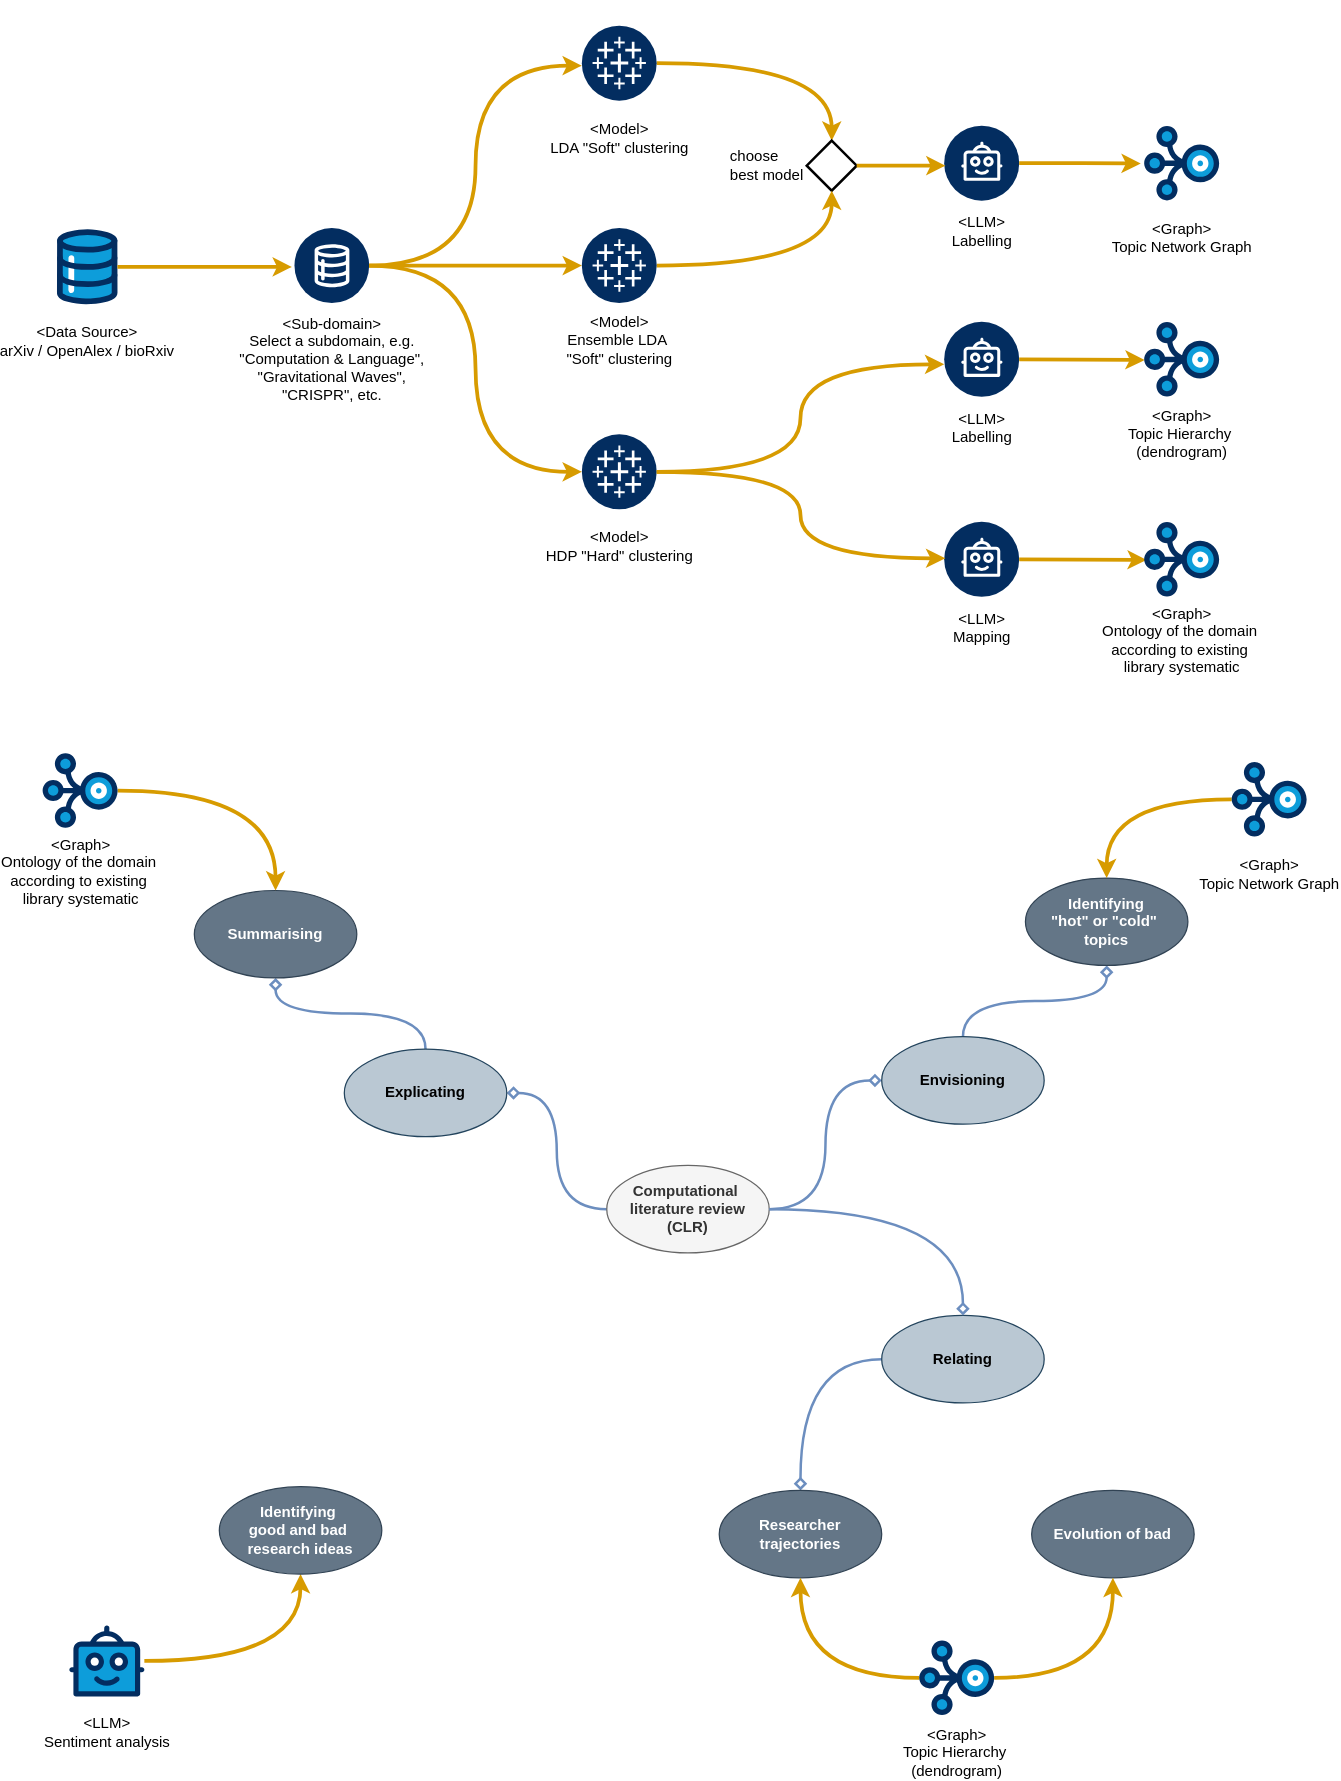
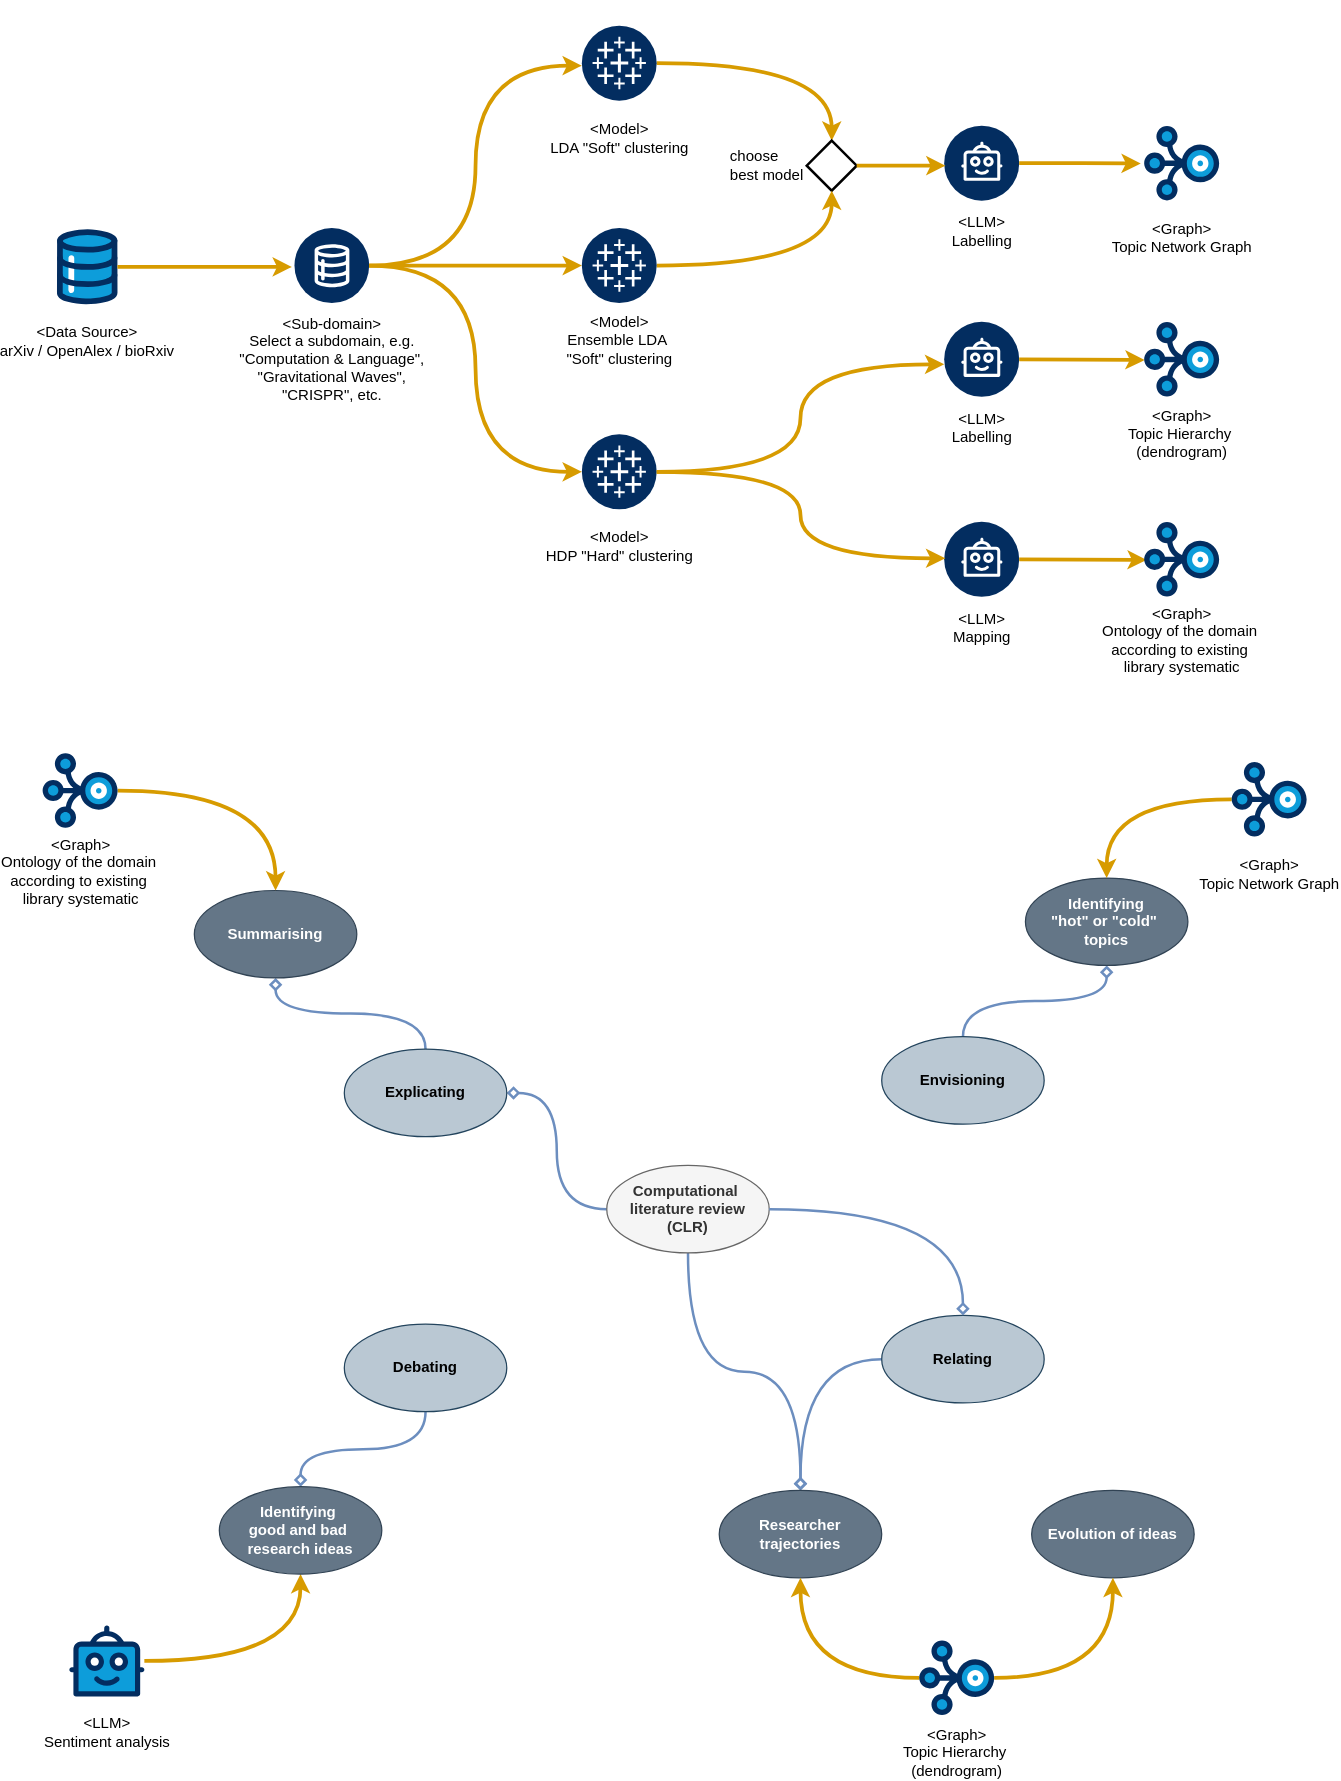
- <mxCell id="27" style="edgeStyle=orthogonalEdgeStyle;rounded=0;orthogonalLoop=1;jettySize=auto;html=1;startArrow=none;endArrow=diamond;segment=10;curved=1;sourcePerimeterSpacing=0;targetPerimeterSpacing=0;entryX=0;entryY=0.5;entryDx=0;entryDy=0;endFill=0;strokeWidth=2;fillColor=#dae8fc;strokeColor=#6c8ebf;" edge="1" parent="1" source="28" target="35"><mxGeometry relative="1" as="geometry" /></mxCell>
+ <mxCell id="27" style="edgeStyle=orthogonalEdgeStyle;rounded=0;orthogonalLoop=1;jettySize=auto;html=1;startArrow=none;endArrow=diamond;segment=10;curved=1;sourcePerimeterSpacing=0;targetPerimeterSpacing=0;endFill=0;strokeWidth=2;fillColor=#dae8fc;strokeColor=#6c8ebf;" edge="1" parent="1" source="28" target="43"><mxGeometry relative="1" as="geometry" /></mxCell>
+ <mxCell id="48" value="Debating" style="ellipse;whiteSpace=wrap;html=1;align=center;newEdgeStyle={&quot;edgeStyle&quot;:&quot;entityRelationEdgeStyle&quot;,&quot;startArrow&quot;:&quot;none&quot;,&quot;endArrow&quot;:&quot;none&quot;,&quot;segment&quot;:10,&quot;curved&quot;:1,&quot;sourcePerimeterSpacing&quot;:0,&quot;targetPerimeterSpacing&quot;:0};treeFolding=1;treeMoving=1;fillColor=#bac8d3;strokeColor=#23445d;fontStyle=1;" vertex="1" parent="1"><mxGeometry x="262" y="1059" width="130" height="70" as="geometry" /></mxCell>
+ <mxCell id="47" style="edgeStyle=orthogonalEdgeStyle;rounded=0;orthogonalLoop=1;jettySize=auto;html=1;startArrow=none;endArrow=diamond;segment=10;curved=1;sourcePerimeterSpacing=0;targetPerimeterSpacing=0;entryX=0.5;entryY=0;entryDx=0;entryDy=0;exitX=0.5;exitY=1;exitDx=0;exitDy=0;strokeWidth=2;fillColor=#dae8fc;strokeColor=#6c8ebf;endFill=0;" edge="1" parent="1" source="48" target="51"><mxGeometry relative="1" as="geometry" /></mxCell>
- <mxCell id="42" value="Evolution of bad" style="ellipse;whiteSpace=wrap;html=1;align=center;newEdgeStyle={&quot;edgeStyle&quot;:&quot;entityRelationEdgeStyle&quot;,&quot;startArrow&quot;:&quot;none&quot;,&quot;endArrow&quot;:&quot;none&quot;,&quot;segment&quot;:10,&quot;curved&quot;:1,&quot;sourcePerimeterSpacing&quot;:0,&quot;targetPerimeterSpacing&quot;:0};treeFolding=1;treeMoving=1;fillColor=#647687;strokeColor=#314354;fontStyle=1;fontColor=#ffffff;" vertex="1" parent="1"><mxGeometry x="812" y="1192" width="130" height="70" as="geometry" /></mxCell>
+ <mxCell id="42" value="Evolution of ideas" style="ellipse;whiteSpace=wrap;html=1;align=center;newEdgeStyle={&quot;edgeStyle&quot;:&quot;entityRelationEdgeStyle&quot;,&quot;startArrow&quot;:&quot;none&quot;,&quot;endArrow&quot;:&quot;none&quot;,&quot;segment&quot;:10,&quot;curved&quot;:1,&quot;sourcePerimeterSpacing&quot;:0,&quot;targetPerimeterSpacing&quot;:0};treeFolding=1;treeMoving=1;fillColor=#647687;strokeColor=#314354;fontStyle=1;fontColor=#ffffff;" vertex="1" parent="1"><mxGeometry x="812" y="1192" width="130" height="70" as="geometry" /></mxCell>
